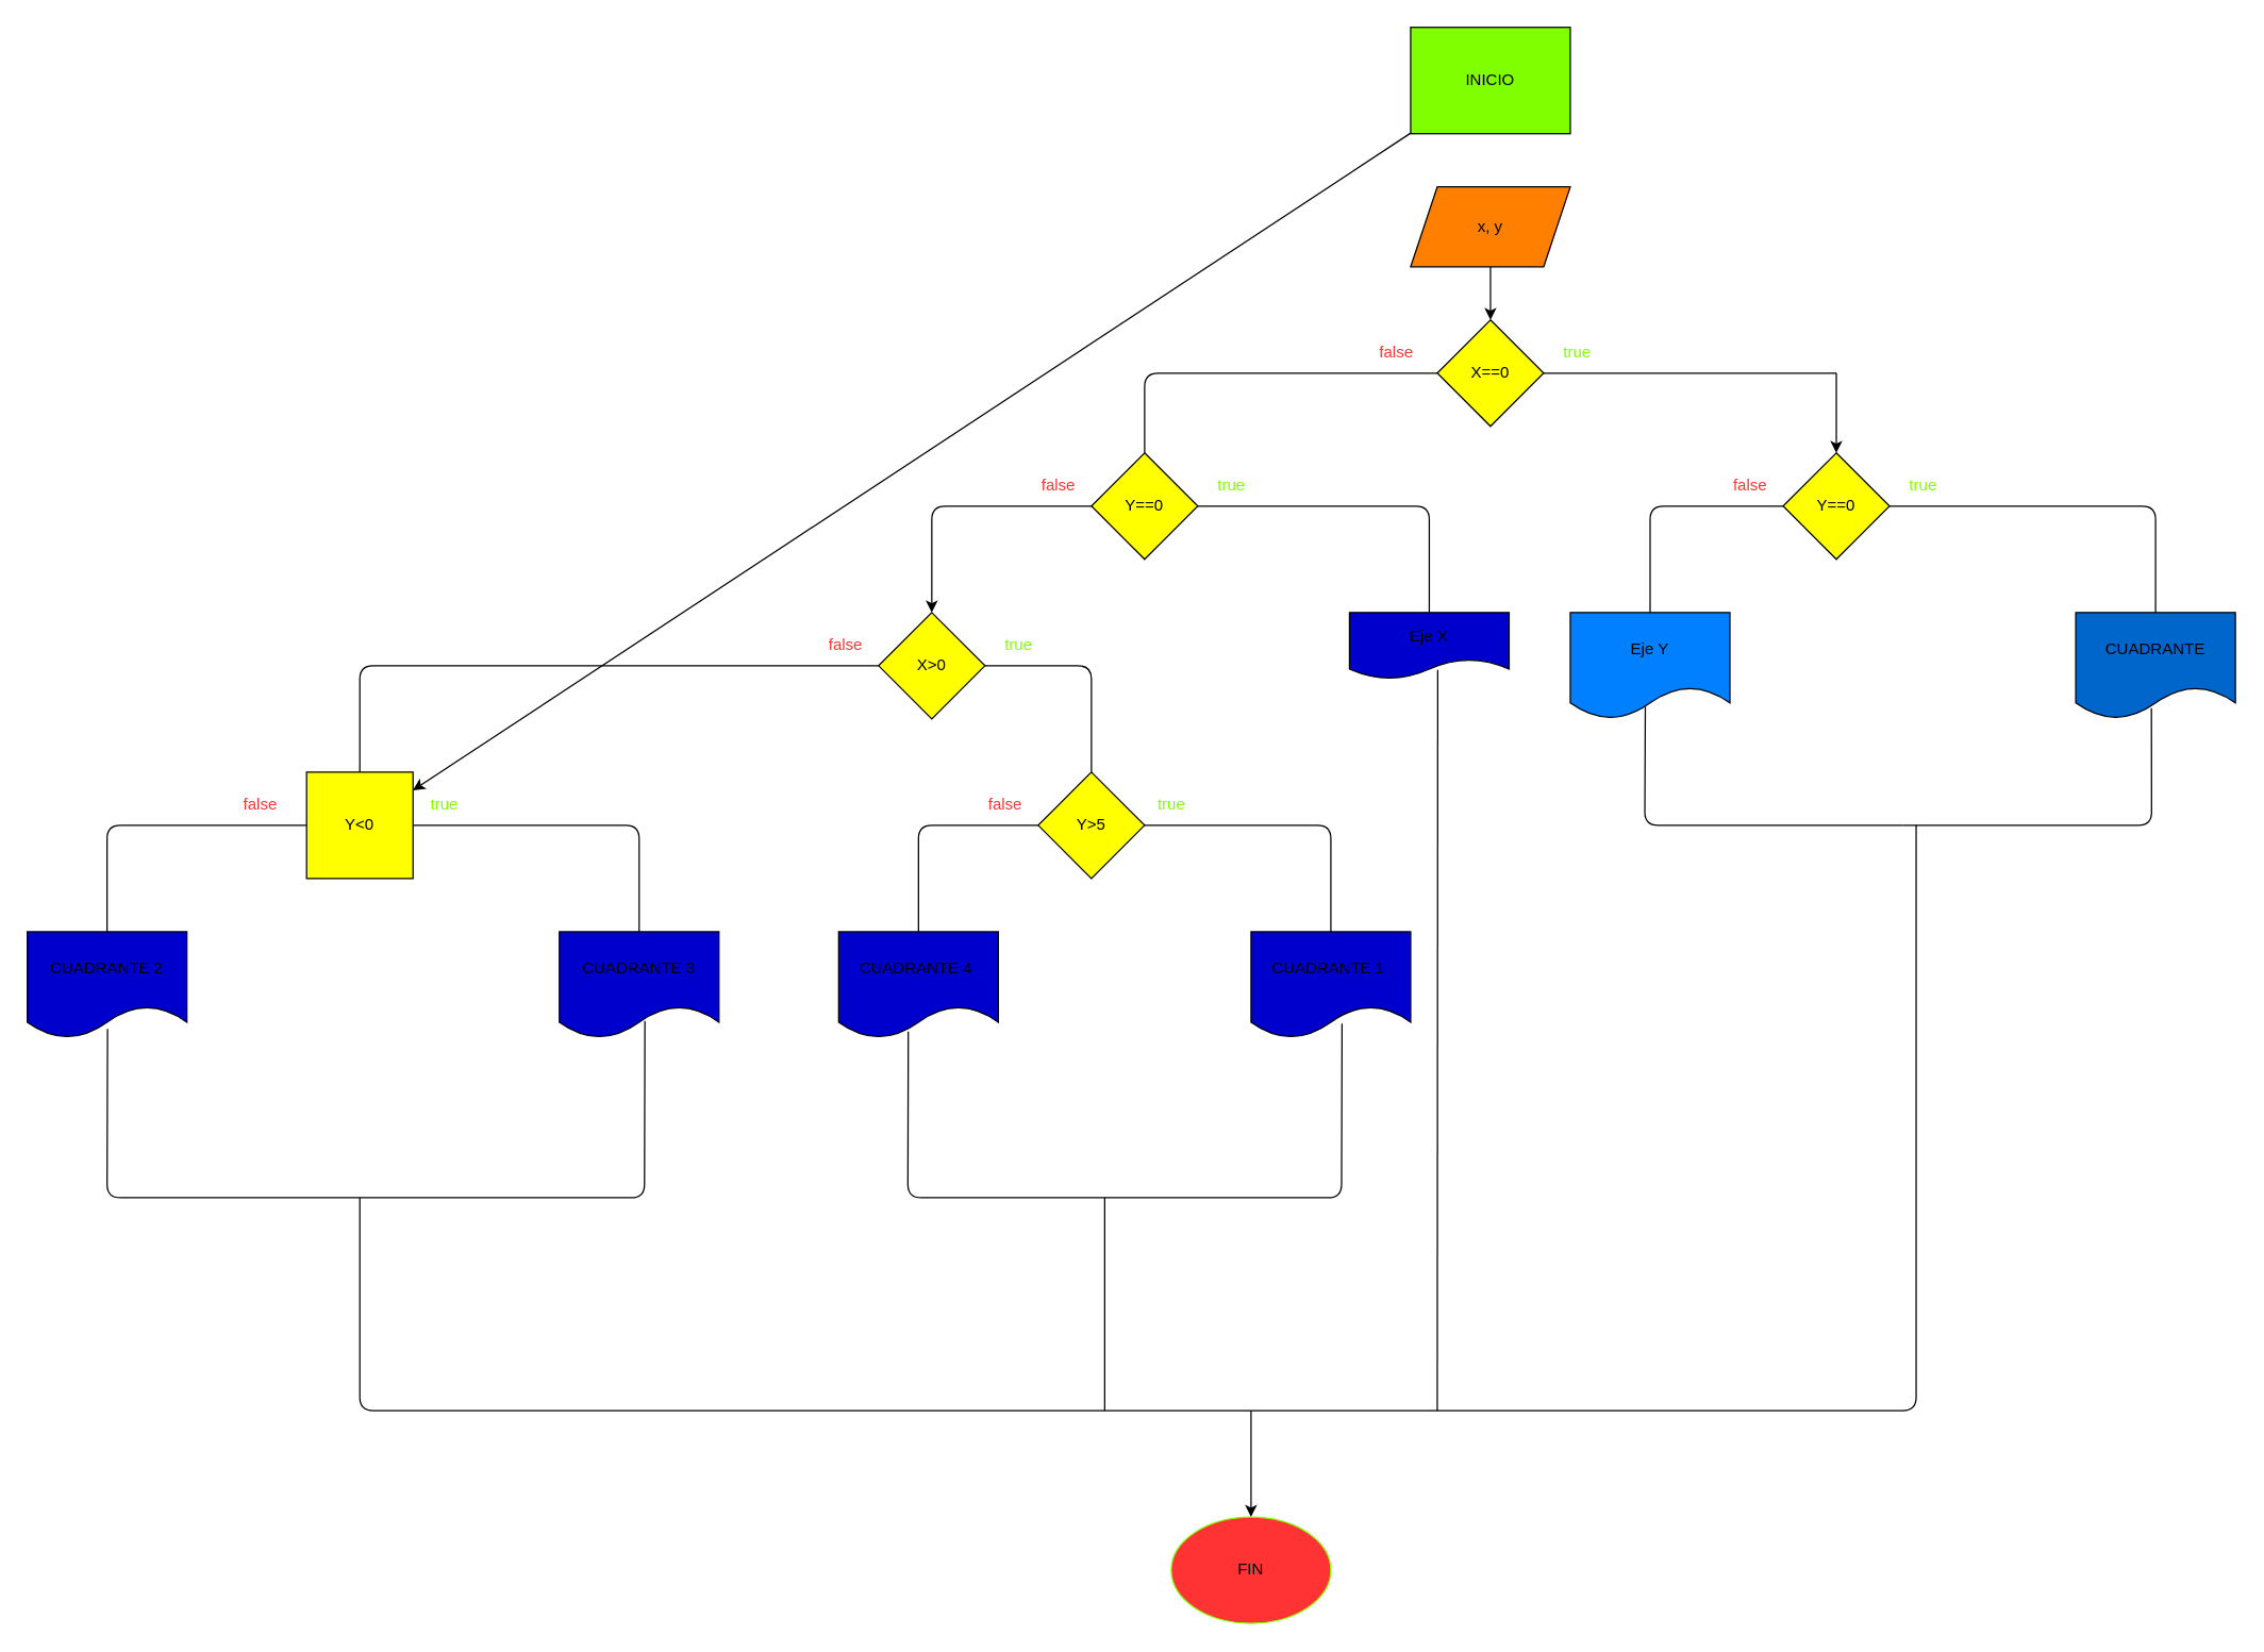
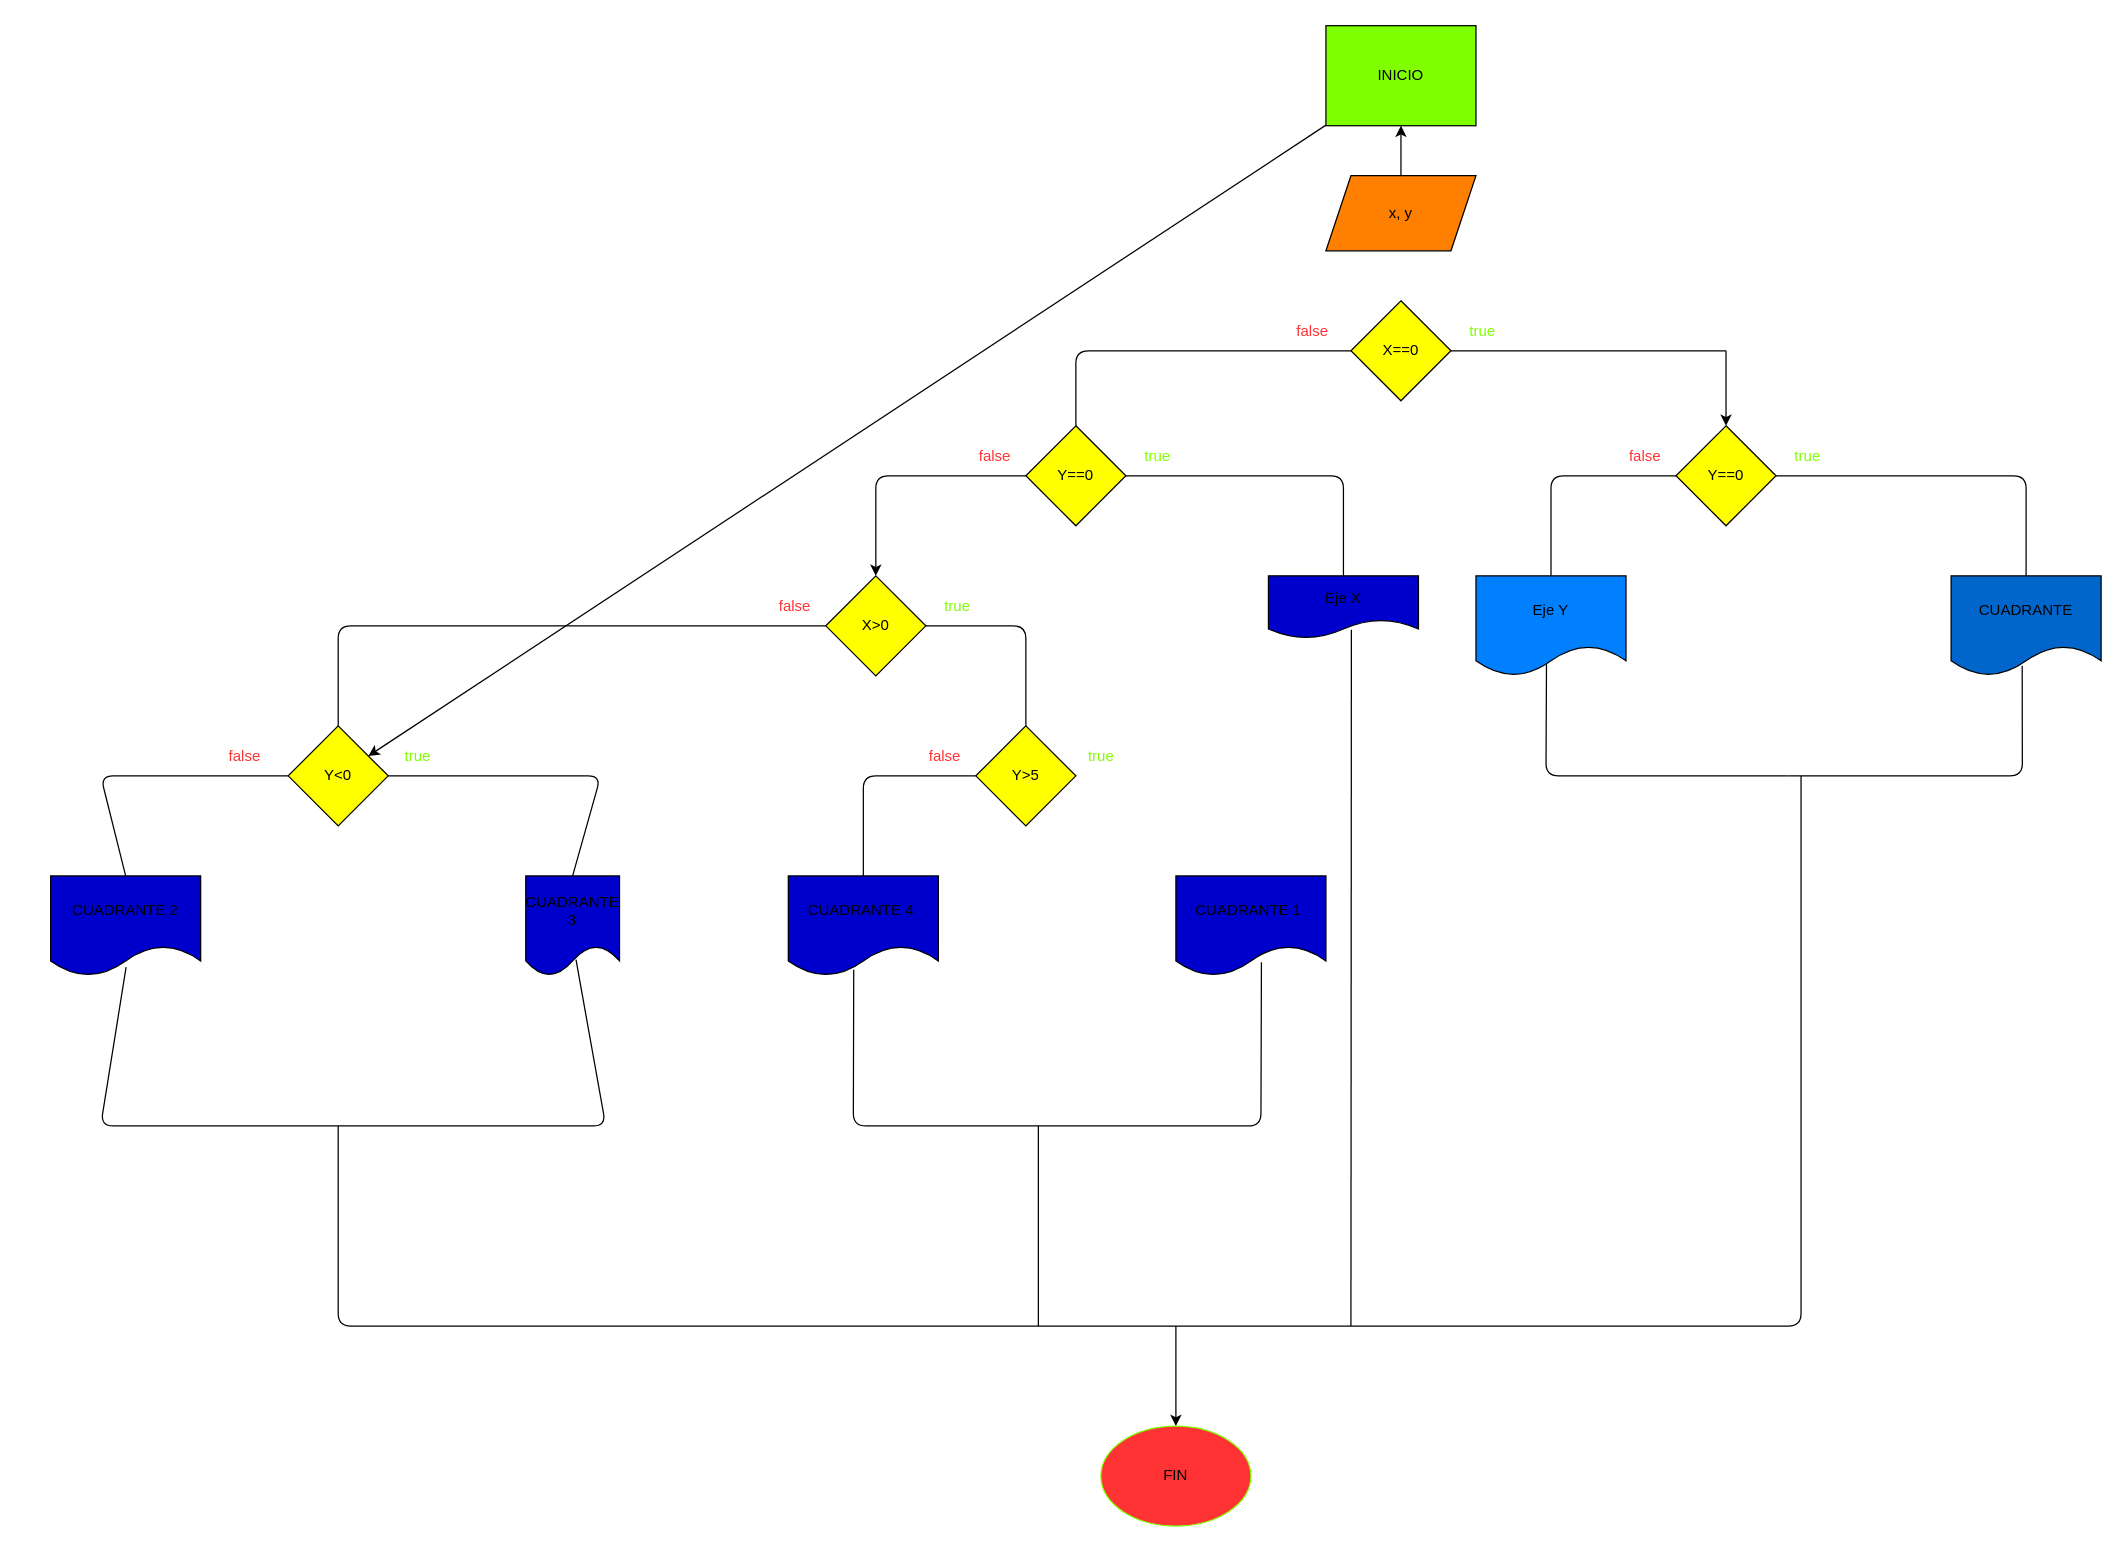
- <mxCell id="4" value="" style="edgeStyle=none;html=1;" edge="1" parent="1" source="5" target="6"><mxGeometry relative="1" as="geometry" /></mxCell>
+ <mxCell id="4" value="" style="edgeStyle=none;html=1;" edge="1" parent="1" source="5" target="3"><mxGeometry relative="1" as="geometry" /></mxCell>
- <mxCell id="28" value="&lt;font color=&quot;#000000&quot;&gt;Y&amp;lt;0&lt;/font&gt;" style="whiteSpace=wrap;html=1;fillColor=#FFFF00;rounded=0;" vertex="1" parent="1"><mxGeometry x="230" y="580" width="80" height="80" as="geometry" /></mxCell>
+ <mxCell id="28" value="&lt;font color=&quot;#000000&quot;&gt;Y&amp;lt;0&lt;/font&gt;" style="rhombus;whiteSpace=wrap;html=1;fillColor=#FFFF00;" vertex="1" parent="1"><mxGeometry x="230" y="580" width="80" height="80" as="geometry" /></mxCell>
- <mxCell id="27" value="" style="endArrow=none;html=1;fontColor=#ffffff;entryX=1;entryY=0.5;entryDx=0;entryDy=0;exitX=0.5;exitY=0;exitDx=0;exitDy=0;" edge="1" parent="1" source="24" target="23"><mxGeometry width="50" height="50" relative="1" as="geometry"><mxPoint x="680" y="630" as="sourcePoint" /><mxPoint x="730" y="580" as="targetPoint" /><Array as="points"><mxPoint x="1000" y="620" /></Array></mxGeometry></mxCell>
- <mxCell id="33" value="CUADRANTE 2" style="shape=document;whiteSpace=wrap;html=1;boundedLbl=1;fontColor=#000000;fillColor=#0000CC;" vertex="1" parent="1"><mxGeometry x="20" y="700" width="120" height="80" as="geometry" /></mxCell>
+ <mxCell id="33" value="CUADRANTE 2" style="shape=document;whiteSpace=wrap;html=1;boundedLbl=1;fontColor=#000000;fillColor=#0000CC;" vertex="1" parent="1"><mxGeometry x="40" y="700" width="120" height="80" as="geometry" /></mxCell>
- <mxCell id="31" value="CUADRANTE 3" style="shape=document;whiteSpace=wrap;html=1;boundedLbl=1;fontColor=#000000;fillColor=#0000CC;" vertex="1" parent="1"><mxGeometry x="420" y="700" width="120" height="80" as="geometry" /></mxCell>
+ <mxCell id="31" value="CUADRANTE 3" style="shape=document;whiteSpace=wrap;html=1;boundedLbl=1;fontColor=#000000;fillColor=#0000CC;" vertex="1" parent="1"><mxGeometry x="420" y="700" width="75" height="80" as="geometry" /></mxCell>
